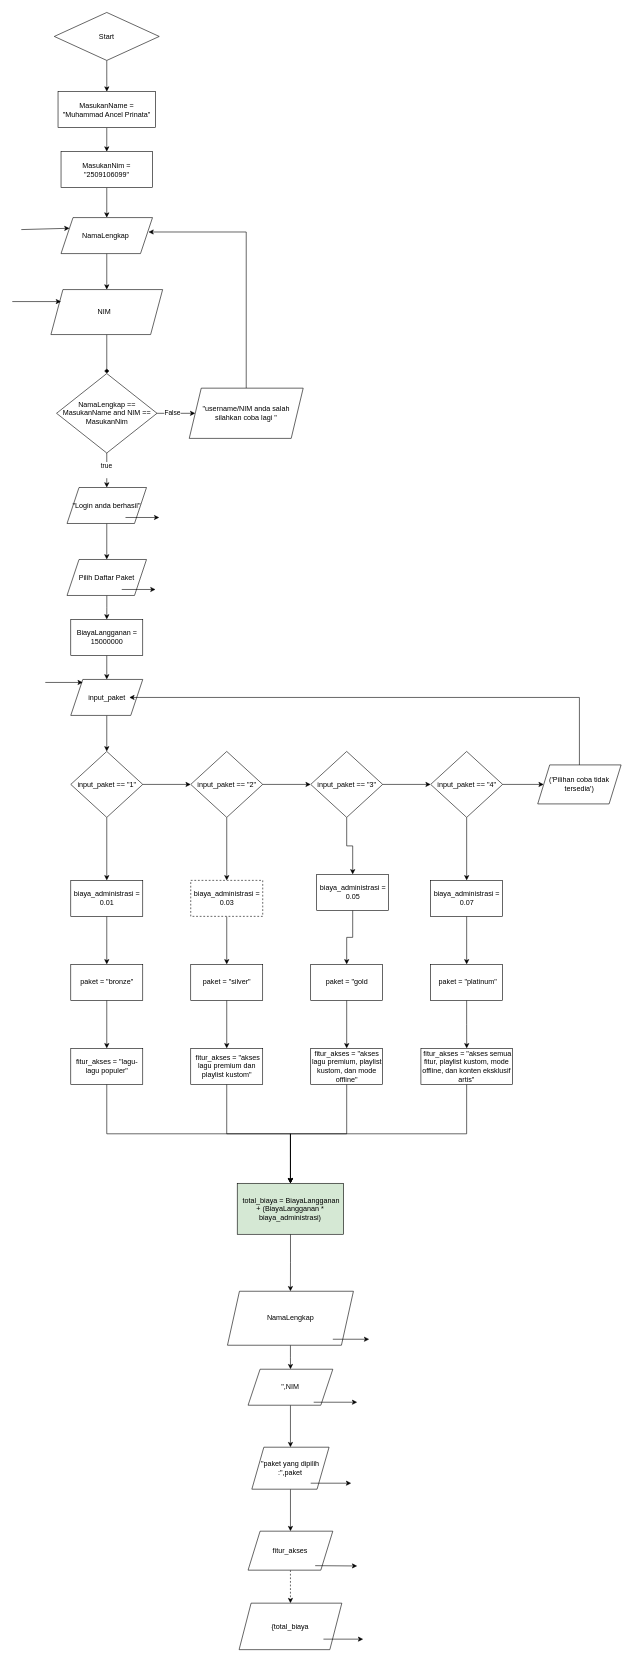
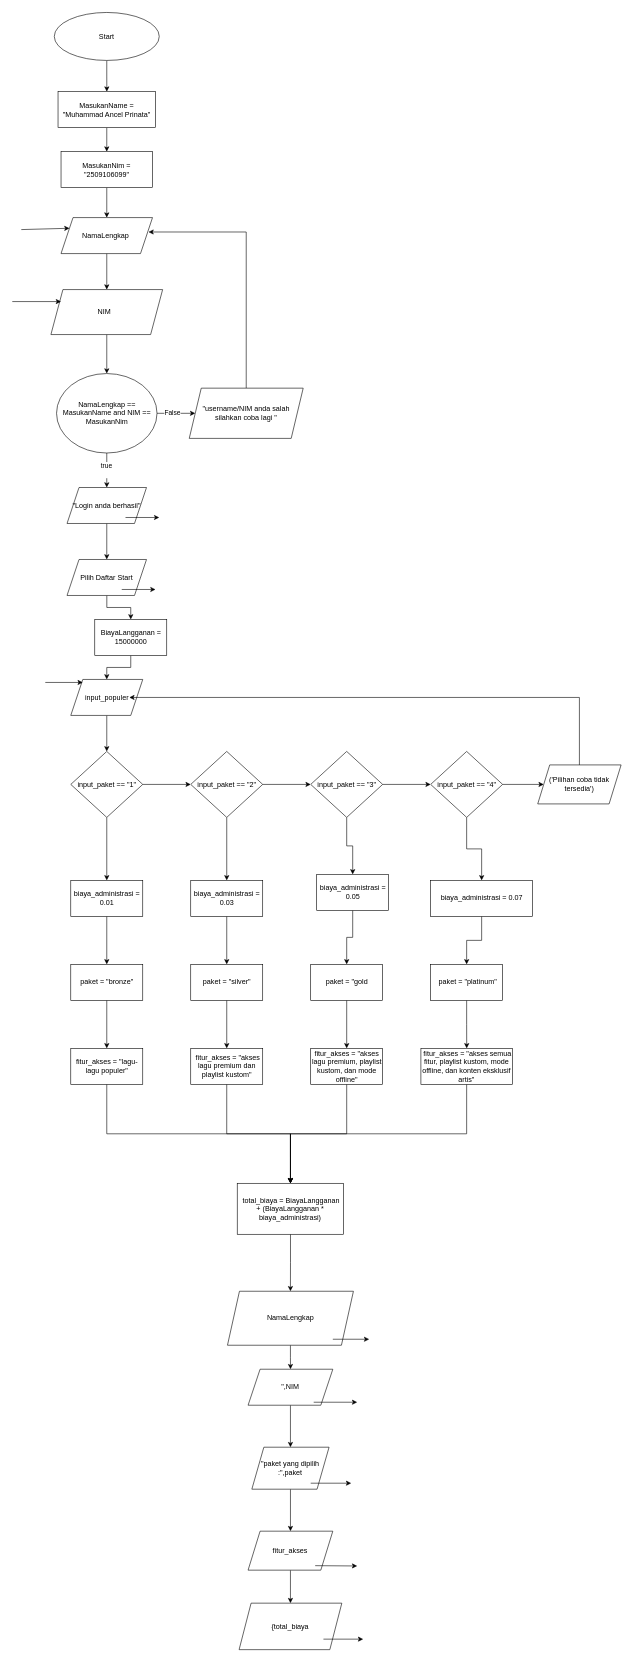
- <mxCell id="3" value="Start" style="rhombus;whiteSpace=wrap;html=1;" vertex="1" parent="1"><mxGeometry x="90" y="20" width="175" height="80" as="geometry" /></mxCell>
+ <mxCell id="3" value="Start" style="ellipse;whiteSpace=wrap;html=1;" vertex="1" parent="1"><mxGeometry x="90" y="20" width="175" height="80" as="geometry" /></mxCell>
- <mxCell id="10" value="" style="edgeStyle=orthogonalEdgeStyle;rounded=0;orthogonalLoop=1;jettySize=auto;html=1;endArrow=diamond;" edge="1" parent="1" source="11" target="18"><mxGeometry relative="1" as="geometry" /></mxCell>
+ <mxCell id="10" value="" style="edgeStyle=orthogonalEdgeStyle;rounded=0;orthogonalLoop=1;jettySize=auto;html=1;" edge="1" parent="1" source="11" target="18"><mxGeometry relative="1" as="geometry" /></mxCell>
- <mxCell id="18" value="NamaLengkap == MasukanName and NIM == MasukanNim" style="rhombus;whiteSpace=wrap;html=1;" vertex="1" parent="1"><mxGeometry x="93.76" y="622" width="167.5" height="132.5" as="geometry" /></mxCell>
+ <mxCell id="18" value="NamaLengkap == MasukanName and NIM == MasukanNim" style="ellipse;whiteSpace=wrap;html=1;" vertex="1" parent="1"><mxGeometry x="93.76" y="622" width="167.5" height="132.5" as="geometry" /></mxCell>
- <mxCell id="22" value="Pilih Daftar Paket" style="shape=parallelogram;perimeter=parallelogramPerimeter;whiteSpace=wrap;html=1;fixedSize=1;" vertex="1" parent="1"><mxGeometry x="111.26" y="932" width="132.5" height="60" as="geometry" /></mxCell>
+ <mxCell id="22" value="Pilih Daftar Start" style="shape=parallelogram;perimeter=parallelogramPerimeter;whiteSpace=wrap;html=1;fixedSize=1;" vertex="1" parent="1"><mxGeometry x="111.26" y="932" width="132.5" height="60" as="geometry" /></mxCell>
- <mxCell id="26" value="BiayaLangganan = 15000000" style="whiteSpace=wrap;html=1;" vertex="1" parent="1"><mxGeometry x="117.51" y="1032" width="120" height="60" as="geometry" /></mxCell>
+ <mxCell id="26" value="BiayaLangganan = 15000000" style="whiteSpace=wrap;html=1;" vertex="1" parent="1"><mxGeometry x="157.51" y="1032" width="120" height="60" as="geometry" /></mxCell>
- <mxCell id="28" value="input_paket" style="shape=parallelogram;perimeter=parallelogramPerimeter;whiteSpace=wrap;html=1;fixedSize=1;" vertex="1" parent="1"><mxGeometry x="117.5" y="1132" width="120" height="60" as="geometry" /></mxCell>
+ <mxCell id="28" value="input_populer" style="shape=parallelogram;perimeter=parallelogramPerimeter;whiteSpace=wrap;html=1;fixedSize=1;" vertex="1" parent="1"><mxGeometry x="117.5" y="1132" width="120" height="60" as="geometry" /></mxCell>
- <mxCell id="44" value="biaya_administrasi = 0.03" style="whiteSpace=wrap;html=1;dashed=1;" vertex="1" parent="1"><mxGeometry x="317.51" y="1467" width="120" height="60" as="geometry" /></mxCell>
+ <mxCell id="44" value="biaya_administrasi = 0.03" style="whiteSpace=wrap;html=1;" vertex="1" parent="1"><mxGeometry x="317.51" y="1467" width="120" height="60" as="geometry" /></mxCell>
- <mxCell id="62" value="biaya_administrasi = 0.07" style="whiteSpace=wrap;html=1;" vertex="1" parent="1"><mxGeometry x="717.51" y="1467" width="120" height="60" as="geometry" /></mxCell>
+ <mxCell id="62" value="biaya_administrasi = 0.07" style="whiteSpace=wrap;html=1;" vertex="1" parent="1"><mxGeometry x="717.51" y="1467" width="170" height="60" as="geometry" /></mxCell>
- <mxCell id="71" value="&amp;nbsp;total_biaya = BiayaLangganan + (BiayaLangganan * biaya_administrasi)" style="whiteSpace=wrap;html=1;fillColor=#d5e8d4;" vertex="1" parent="1"><mxGeometry x="395" y="1972" width="177.49" height="85" as="geometry" /></mxCell>
+ <mxCell id="71" value="&amp;nbsp;total_biaya = BiayaLangganan + (BiayaLangganan * biaya_administrasi)" style="whiteSpace=wrap;html=1;" vertex="1" parent="1"><mxGeometry x="395" y="1972" width="177.49" height="85" as="geometry" /></mxCell>
- <mxCell id="78" value="" style="edgeStyle=orthogonalEdgeStyle;rounded=0;orthogonalLoop=1;jettySize=auto;html=1;dashed=1;" edge="1" parent="1" source="79" target="80"><mxGeometry relative="1" as="geometry" /></mxCell>
+ <mxCell id="78" value="" style="edgeStyle=orthogonalEdgeStyle;rounded=0;orthogonalLoop=1;jettySize=auto;html=1;" edge="1" parent="1" source="79" target="80"><mxGeometry relative="1" as="geometry" /></mxCell>
